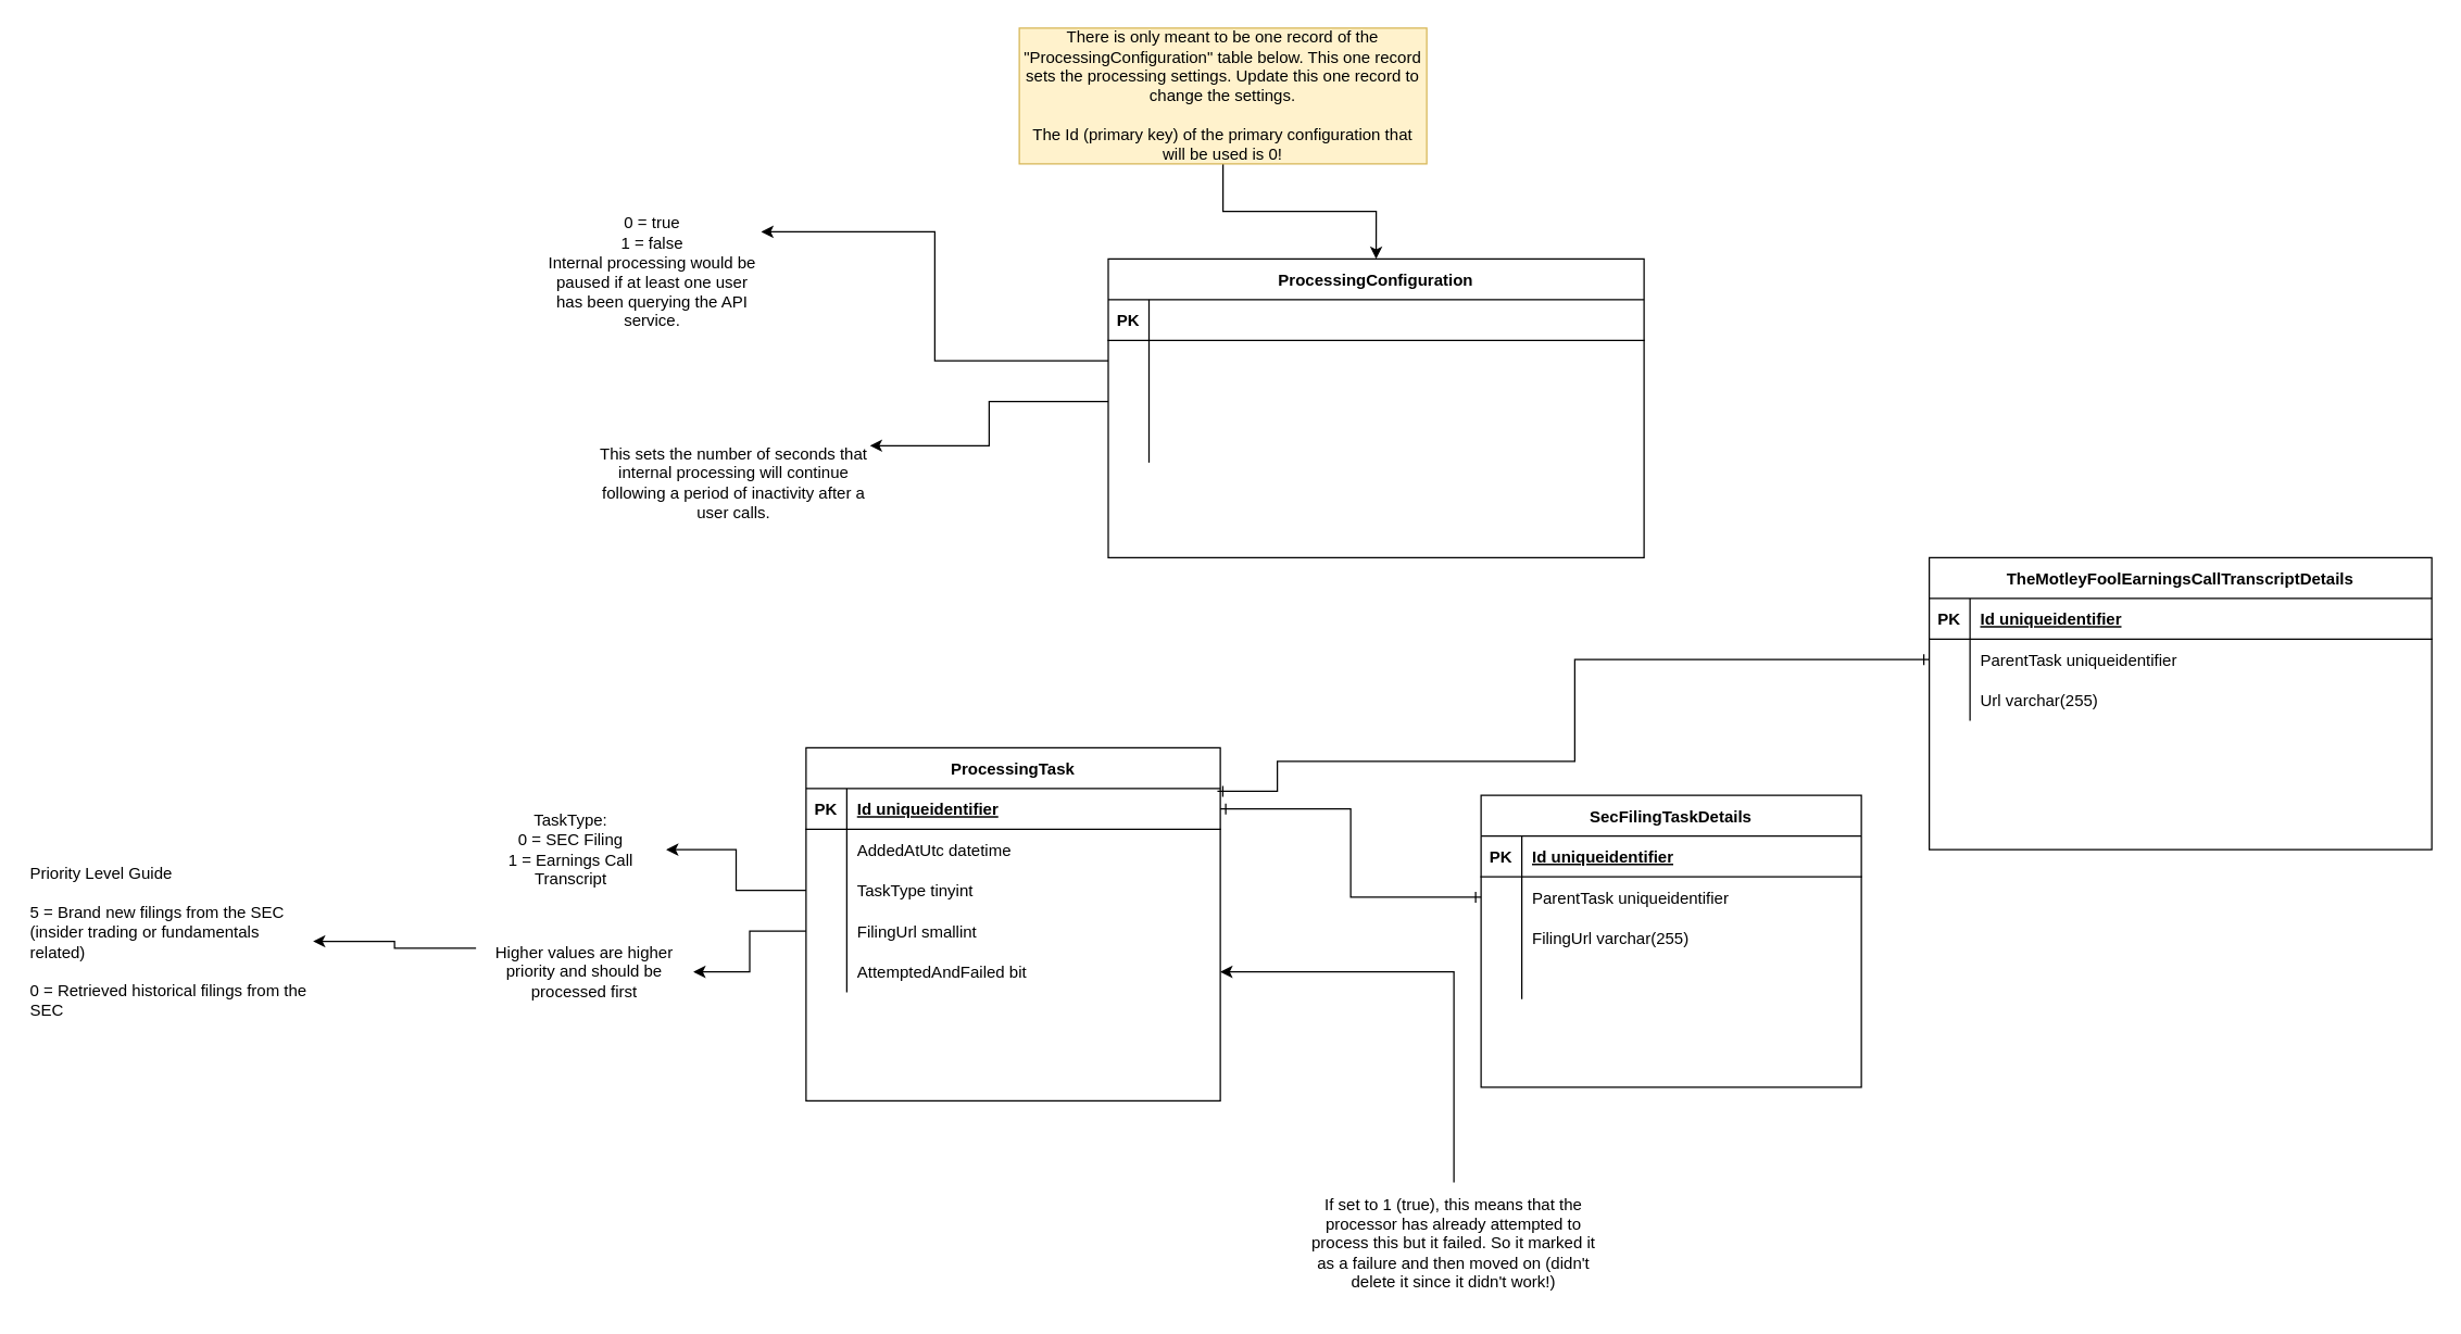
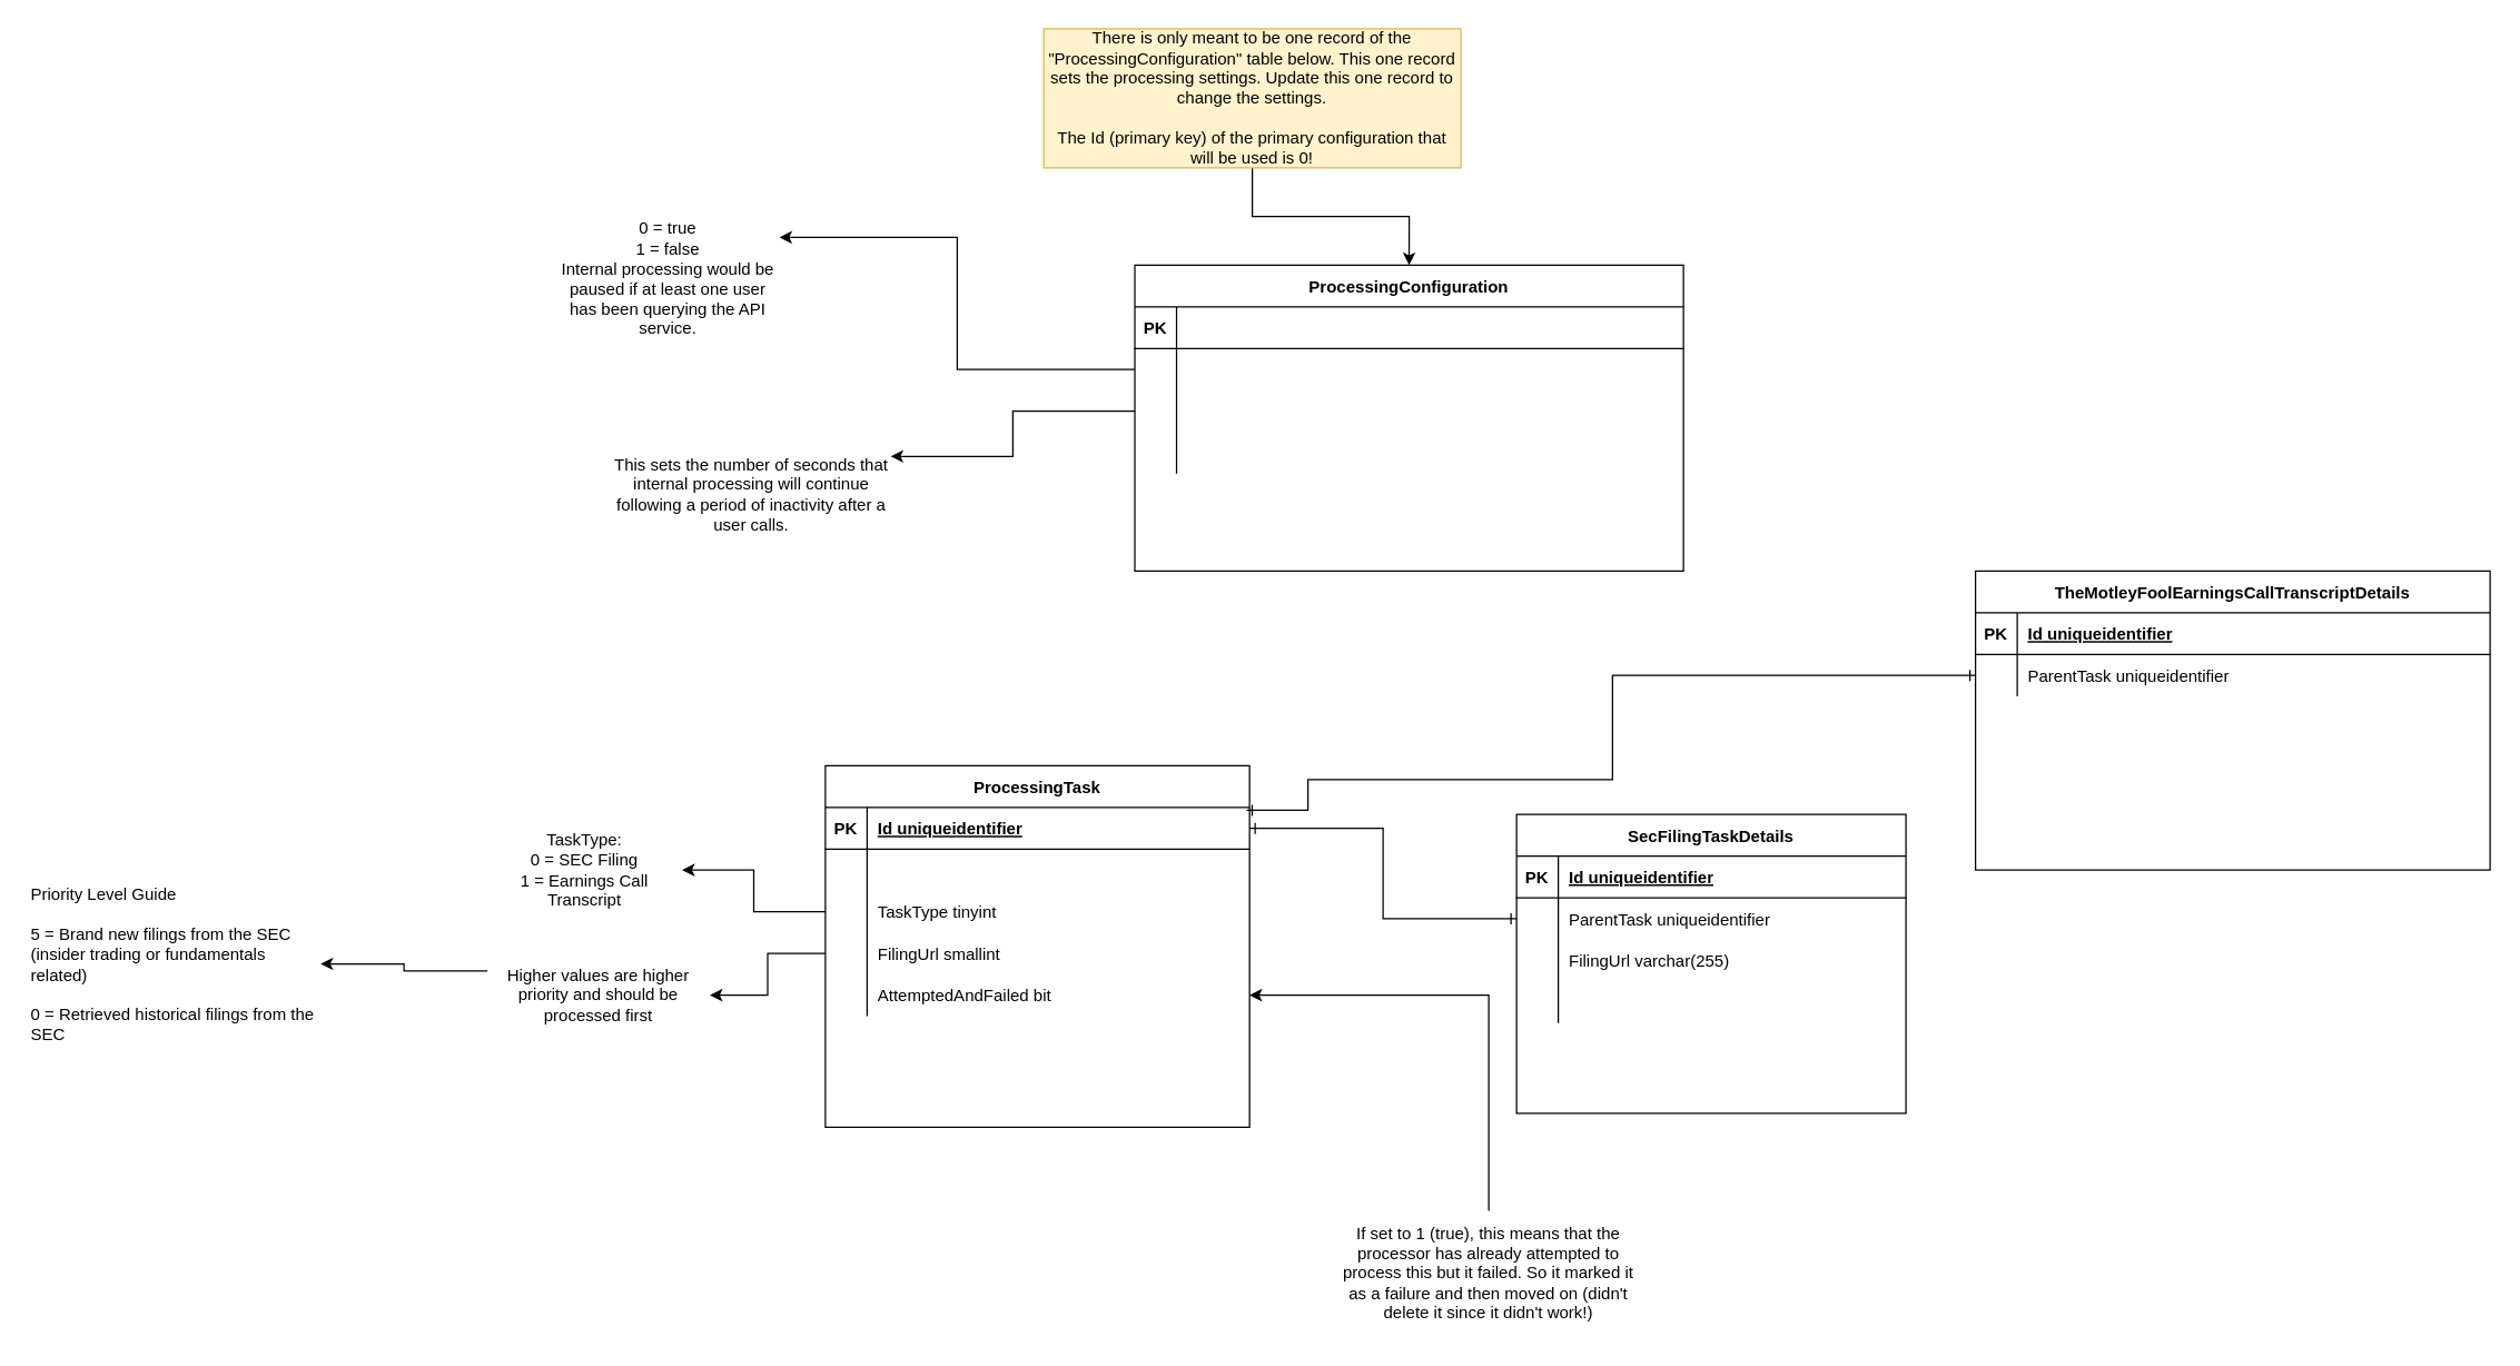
- <mxCell id="65" value="Url varchar(255)" style="shape=partialRectangle;connectable=0;fillColor=none;top=0;left=0;bottom=0;right=0;align=left;spacingLeft=6;overflow=hidden;" vertex="1" parent="63"><mxGeometry x="30" width="340" height="30" as="geometry" /></mxCell>
- <mxCell id="8" value="AddedAtUtc datetime" style="shape=partialRectangle;connectable=0;fillColor=none;top=0;left=0;bottom=0;right=0;align=left;spacingLeft=6;overflow=hidden;" parent="6" vertex="1"><mxGeometry x="30" width="275" height="30" as="geometry" /></mxCell>
